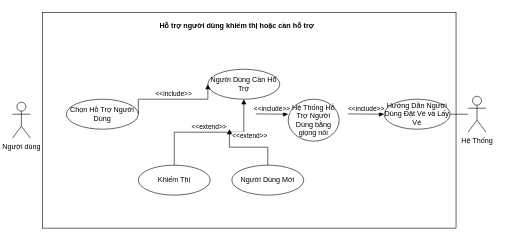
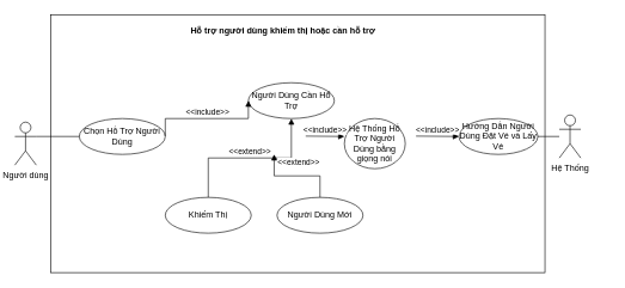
+ <mxCell id="7" value="" style="endArrow=none;html=1;rounded=0;exitX=1;exitY=0.333;exitDx=0;exitDy=0;exitPerimeter=0;entryX=0;entryY=0.5;entryDx=0;entryDy=0;" edge="1" parent="2" source="4" target="5"><mxGeometry width="50" height="50" relative="1" as="geometry"><mxPoint x="350" y="200" as="sourcePoint" /><mxPoint x="400" y="150" as="targetPoint" /></mxGeometry></mxCell>
